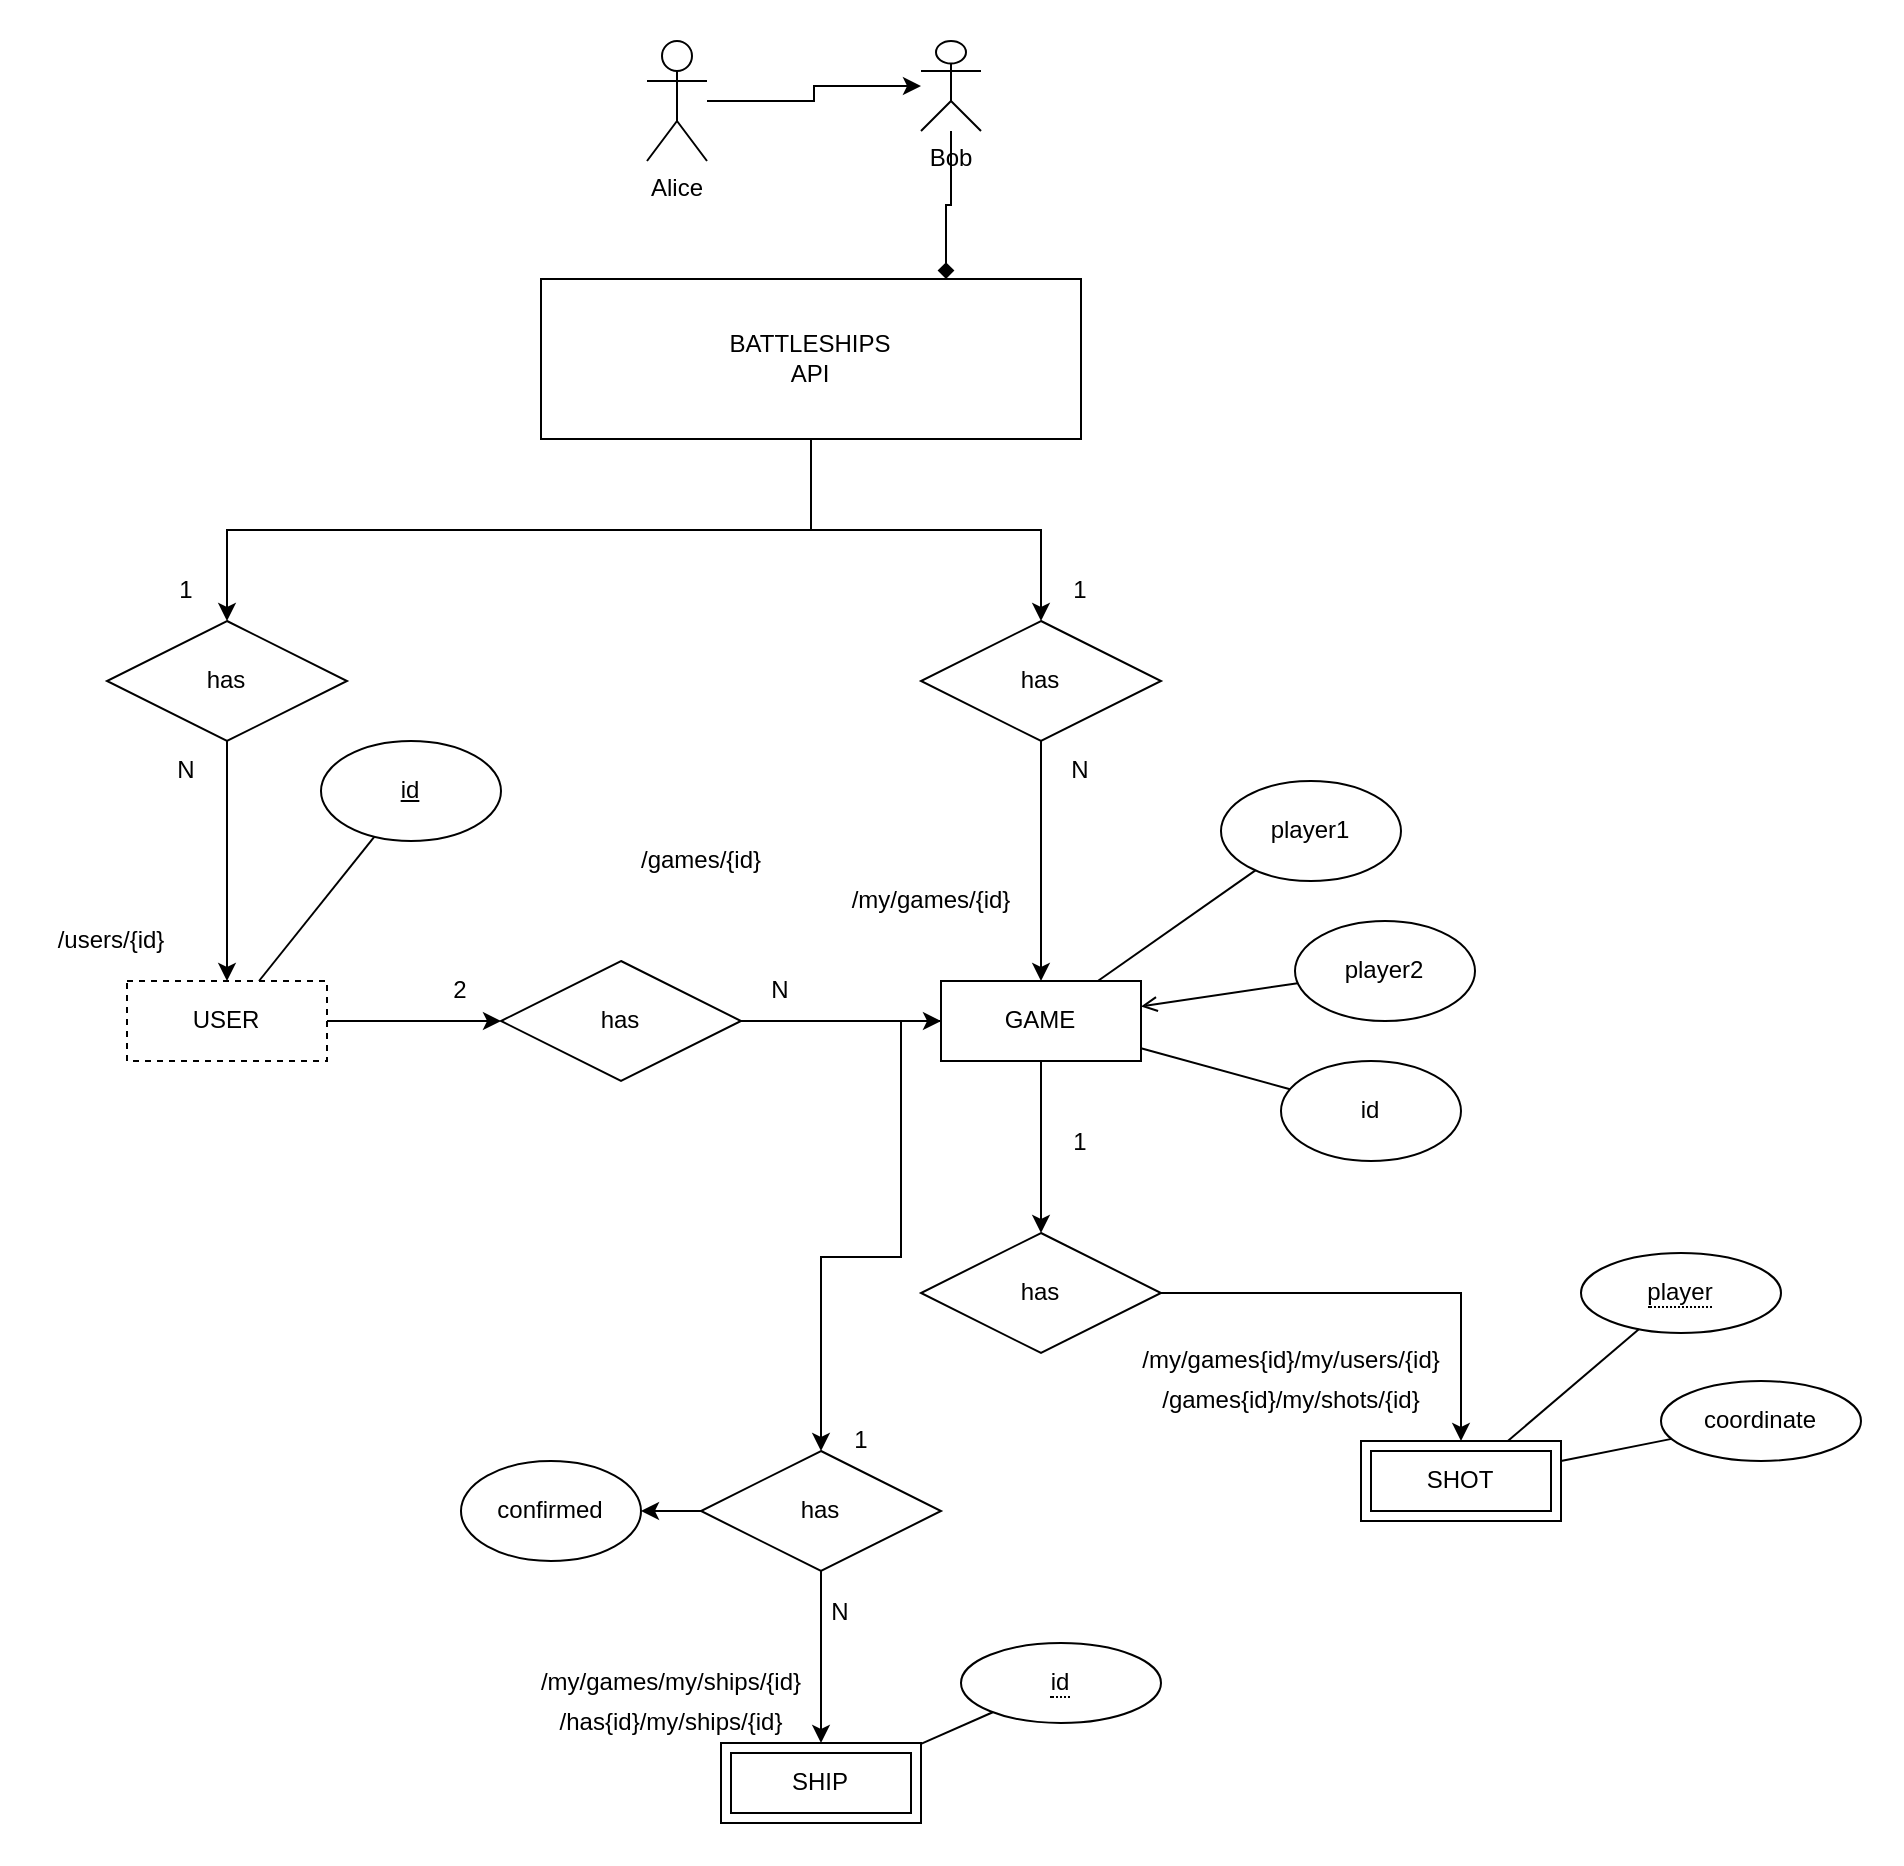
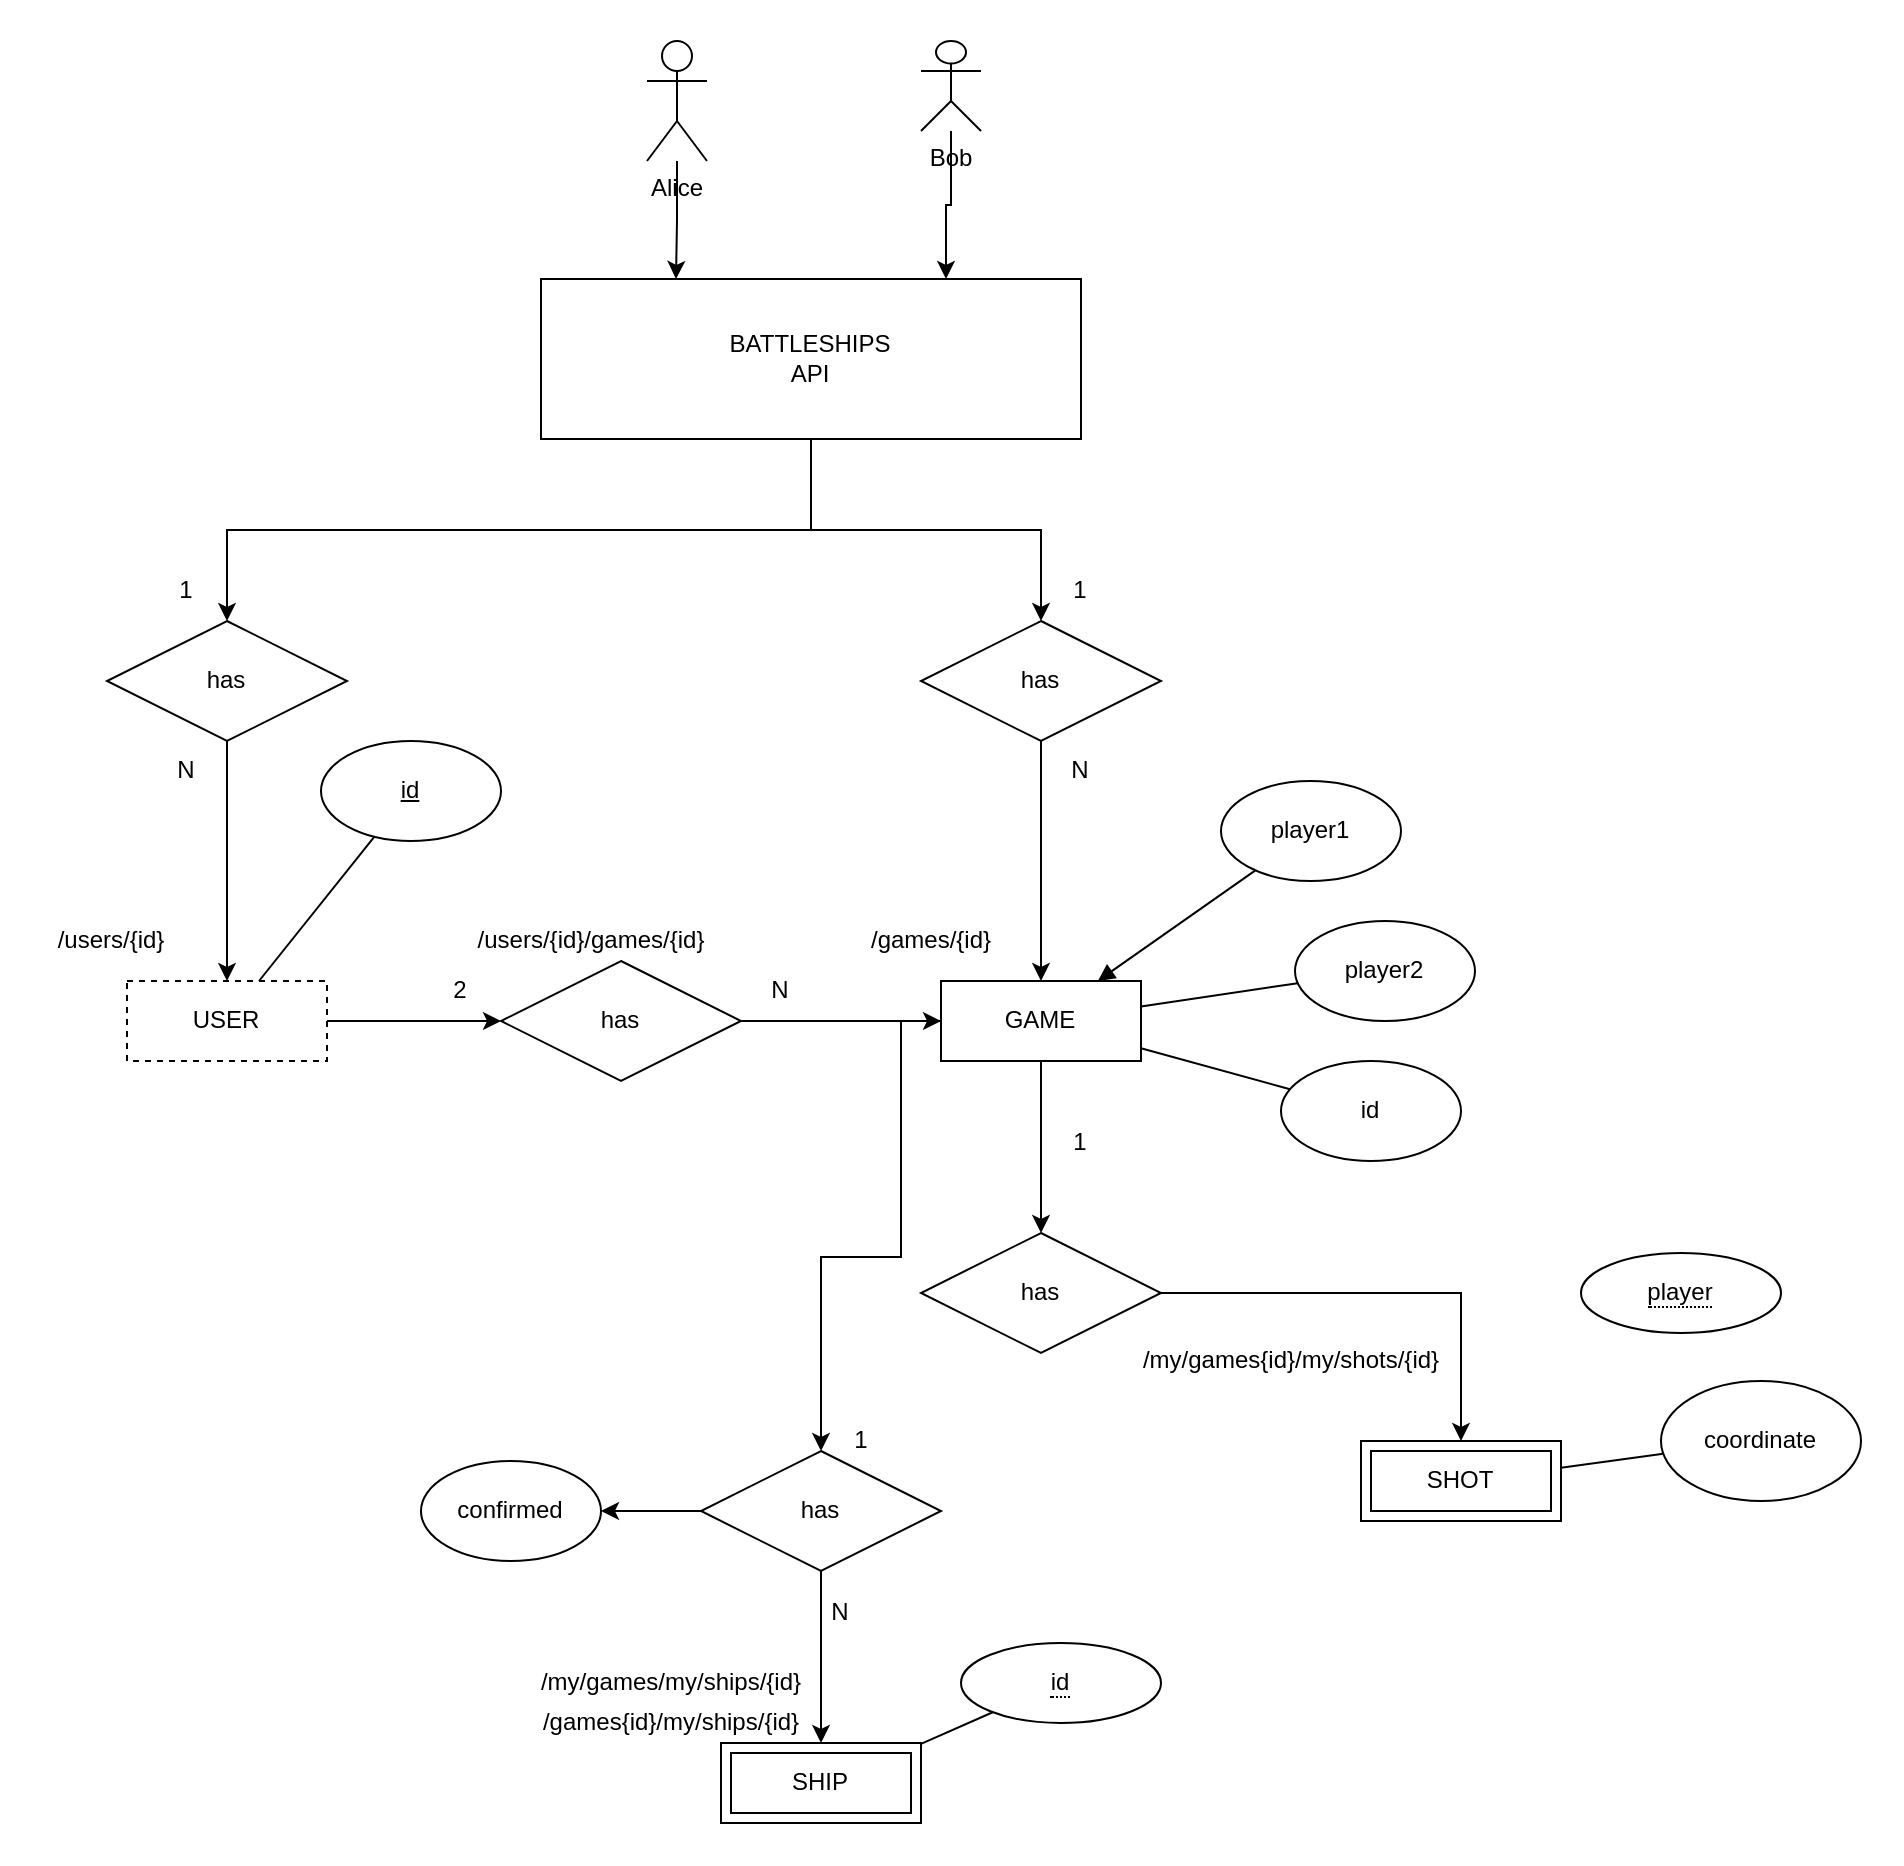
- <mxCell id="7" style="edgeStyle=orthogonalEdgeStyle;rounded=0;orthogonalLoop=1;jettySize=auto;html=1;" parent="1" source="8" target="3" edge="1"><mxGeometry relative="1" as="geometry" /></mxCell>
+ <mxCell id="7" style="edgeStyle=orthogonalEdgeStyle;rounded=0;orthogonalLoop=1;jettySize=auto;html=1;entryX=0.25;entryY=0;entryDx=0;entryDy=0;" parent="1" source="8" target="6" edge="1"><mxGeometry relative="1" as="geometry" /></mxCell>
- <mxCell id="2" style="edgeStyle=orthogonalEdgeStyle;rounded=0;orthogonalLoop=1;jettySize=auto;html=1;entryX=0.75;entryY=0;entryDx=0;entryDy=0;endArrow=diamond;" parent="1" source="3" target="6" edge="1"><mxGeometry relative="1" as="geometry" /></mxCell>
+ <mxCell id="2" style="edgeStyle=orthogonalEdgeStyle;rounded=0;orthogonalLoop=1;jettySize=auto;html=1;entryX=0.75;entryY=0;entryDx=0;entryDy=0;" parent="1" source="3" target="6" edge="1"><mxGeometry relative="1" as="geometry" /></mxCell>
- <mxCell id="41" value="/games/{id}" style="text;html=1;align=center;verticalAlign=middle;resizable=0;points=[];autosize=1;strokeColor=none;fillColor=none;" vertex="1" parent="1"><mxGeometry x="310" y="420" width="80" height="20" as="geometry" /></mxCell>
+ <mxCell id="41" value="/games/{id}" style="text;html=1;align=center;verticalAlign=middle;resizable=0;points=[];autosize=1;strokeColor=none;fillColor=none;" vertex="1" parent="1"><mxGeometry x="425" y="460" width="80" height="20" as="geometry" /></mxCell>
- <mxCell id="56" value="/my/games/{id}" style="text;html=1;align=center;verticalAlign=middle;resizable=0;points=[];autosize=1;strokeColor=none;fillColor=none;" vertex="1" parent="1"><mxGeometry x="420" y="440" width="90" height="20" as="geometry" /></mxCell>
+ <mxCell id="51" value="/users/{id}/games/{id}" style="text;html=1;align=center;verticalAlign=middle;resizable=0;points=[];autosize=1;strokeColor=none;fillColor=none;" vertex="1" parent="1"><mxGeometry x="230" y="460" width="130" height="20" as="geometry" /></mxCell>
- <mxCell id="12" value="" style="endArrow=none;html=1;rounded=0;" edge="1" parent="1" source="9" target="17"><mxGeometry width="50" height="50" relative="1" as="geometry"><mxPoint x="662.66" y="503.468" as="sourcePoint" /><mxPoint x="580" y="532" as="targetPoint" /></mxGeometry></mxCell>
+ <mxCell id="12" value="" style="endArrow=block;html=1;rounded=0;" edge="1" parent="1" source="9" target="17"><mxGeometry width="50" height="50" relative="1" as="geometry"><mxPoint x="662.66" y="503.468" as="sourcePoint" /><mxPoint x="580" y="532" as="targetPoint" /></mxGeometry></mxCell>
- <mxCell id="13" value="" style="endArrow=open;html=1;rounded=0;" edge="1" parent="1" source="10" target="17"><mxGeometry width="50" height="50" relative="1" as="geometry"><mxPoint x="671.76" y="616.486" as="sourcePoint" /><mxPoint x="567.143" y="550" as="targetPoint" /></mxGeometry></mxCell>
+ <mxCell id="13" value="" style="endArrow=none;html=1;rounded=0;" edge="1" parent="1" source="10" target="17"><mxGeometry width="50" height="50" relative="1" as="geometry"><mxPoint x="671.76" y="616.486" as="sourcePoint" /><mxPoint x="567.143" y="550" as="targetPoint" /></mxGeometry></mxCell>
- <mxCell id="57" value="/my/games{id}/my/users/{id}" style="text;html=1;align=center;verticalAlign=middle;resizable=0;points=[];autosize=1;strokeColor=none;fillColor=none;" vertex="1" parent="1"><mxGeometry x="565" y="670" width="160" height="20" as="geometry" /></mxCell>
+ <mxCell id="57" value="/my/games{id}/my/shots/{id}" style="text;html=1;align=center;verticalAlign=middle;resizable=0;points=[];autosize=1;strokeColor=none;fillColor=none;" vertex="1" parent="1"><mxGeometry x="565" y="670" width="160" height="20" as="geometry" /></mxCell>
- <mxCell id="53" value="" style="endArrow=none;html=1;rounded=0;startArrow=none;" edge="1" parent="1" source="52" target="43"><mxGeometry width="50" height="50" relative="1" as="geometry"><mxPoint x="845.279" y="728.944" as="sourcePoint" /><mxPoint x="790" y="740" as="targetPoint" /></mxGeometry></mxCell>
- <mxCell id="54" value="/games{id}/my/shots/{id}" style="text;html=1;align=center;verticalAlign=middle;resizable=0;points=[];autosize=1;strokeColor=none;fillColor=none;" vertex="1" parent="1"><mxGeometry x="575" y="690" width="140" height="20" as="geometry" /></mxCell>
- <mxCell id="44" value="coordinate" style="ellipse;whiteSpace=wrap;html=1;align=center;" vertex="1" parent="1"><mxGeometry x="830" y="690" width="100" height="40" as="geometry" /></mxCell>
+ <mxCell id="44" value="coordinate" style="ellipse;whiteSpace=wrap;html=1;align=center;" vertex="1" parent="1"><mxGeometry x="830" y="690" width="100" height="60" as="geometry" /></mxCell>
- <mxCell id="35" value="confirmed" style="ellipse;whiteSpace=wrap;html=1;" vertex="1" parent="1"><mxGeometry x="230" y="730" width="90" height="50" as="geometry" /></mxCell>
+ <mxCell id="35" value="confirmed" style="ellipse;whiteSpace=wrap;html=1;" vertex="1" parent="1"><mxGeometry x="210" y="730" width="90" height="50" as="geometry" /></mxCell>
- <mxCell id="55" value="/has{id}/my/ships/{id}" style="text;html=1;align=center;verticalAlign=middle;resizable=0;points=[];autosize=1;strokeColor=none;fillColor=none;" vertex="1" parent="1"><mxGeometry x="265" y="851" width="140" height="20" as="geometry" /></mxCell>
+ <mxCell id="55" value="/games{id}/my/ships/{id}" style="text;html=1;align=center;verticalAlign=middle;resizable=0;points=[];autosize=1;strokeColor=none;fillColor=none;" vertex="1" parent="1"><mxGeometry x="265" y="851" width="140" height="20" as="geometry" /></mxCell>
